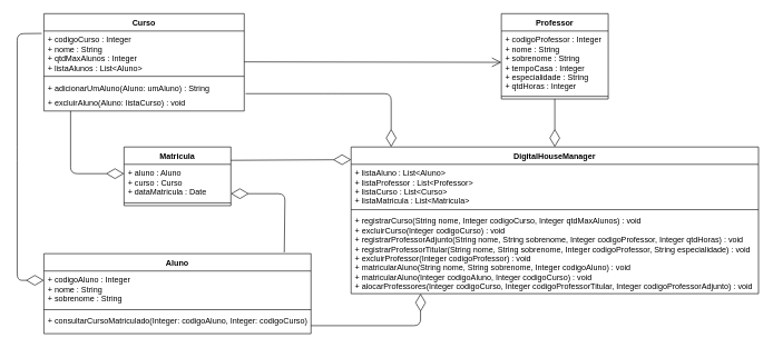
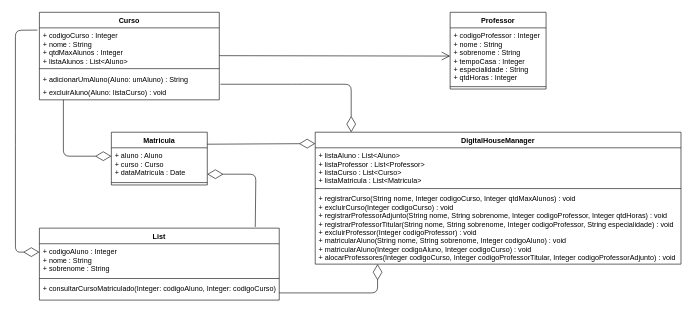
- <mxCell id="27" value="" style="endArrow=diamondThin;endFill=0;endSize=24;html=1;exitX=0.5;exitY=1;exitDx=0;exitDy=0;entryX=0.5;entryY=0;entryDx=0;entryDy=0;" edge="1" parent="1" source="7" target="17"><mxGeometry width="160" relative="1" as="geometry"><mxPoint x="745" y="180" as="sourcePoint" /><mxPoint x="905" y="180" as="targetPoint" /></mxGeometry></mxCell>
- <mxCell id="13" value="Aluno" style="swimlane;fontStyle=1;align=center;verticalAlign=top;childLayout=stackLayout;horizontal=1;startSize=26;horizontalStack=0;resizeParent=1;resizeParentMax=0;resizeLast=0;collapsible=1;marginBottom=0;" vertex="1" parent="1"><mxGeometry x="60" y="380" width="400" height="120" as="geometry" /></mxCell>
+ <mxCell id="13" value="List" style="swimlane;fontStyle=1;align=center;verticalAlign=top;childLayout=stackLayout;horizontal=1;startSize=26;horizontalStack=0;resizeParent=1;resizeParentMax=0;resizeLast=0;collapsible=1;marginBottom=0;" vertex="1" parent="1"><mxGeometry x="60" y="380" width="400" height="120" as="geometry" /></mxCell>
